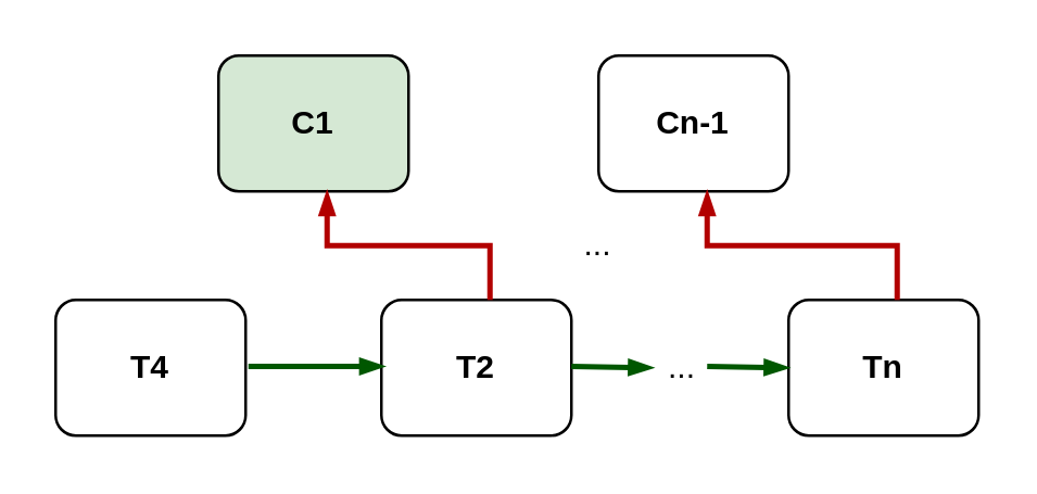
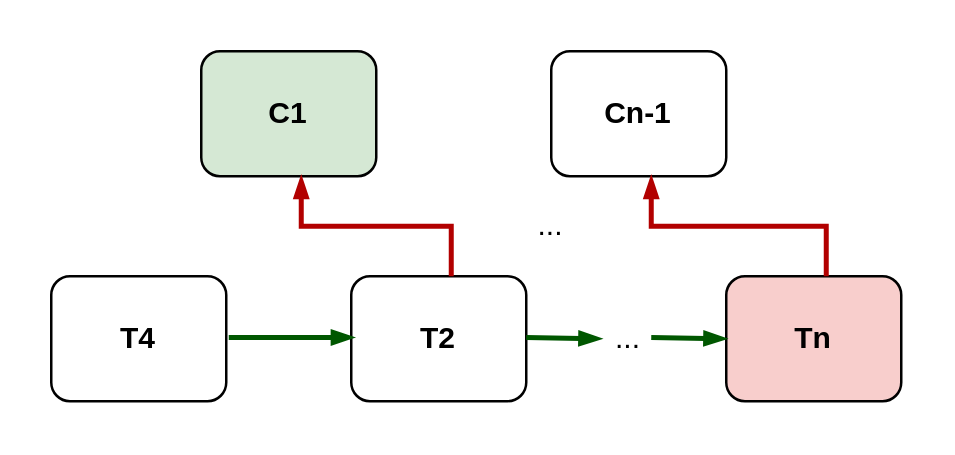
- <mxCell id="4" value="&lt;b&gt;Tn&lt;/b&gt;" style="rounded=1;whiteSpace=wrap;html=1;" vertex="1" parent="1"><mxGeometry x="290" y="110" width="70" height="50" as="geometry" /></mxCell>
+ <mxCell id="4" value="&lt;b&gt;Tn&lt;/b&gt;" style="rounded=1;whiteSpace=wrap;html=1;fillColor=#f8cecc;" vertex="1" parent="1"><mxGeometry x="290" y="110" width="70" height="50" as="geometry" /></mxCell>
